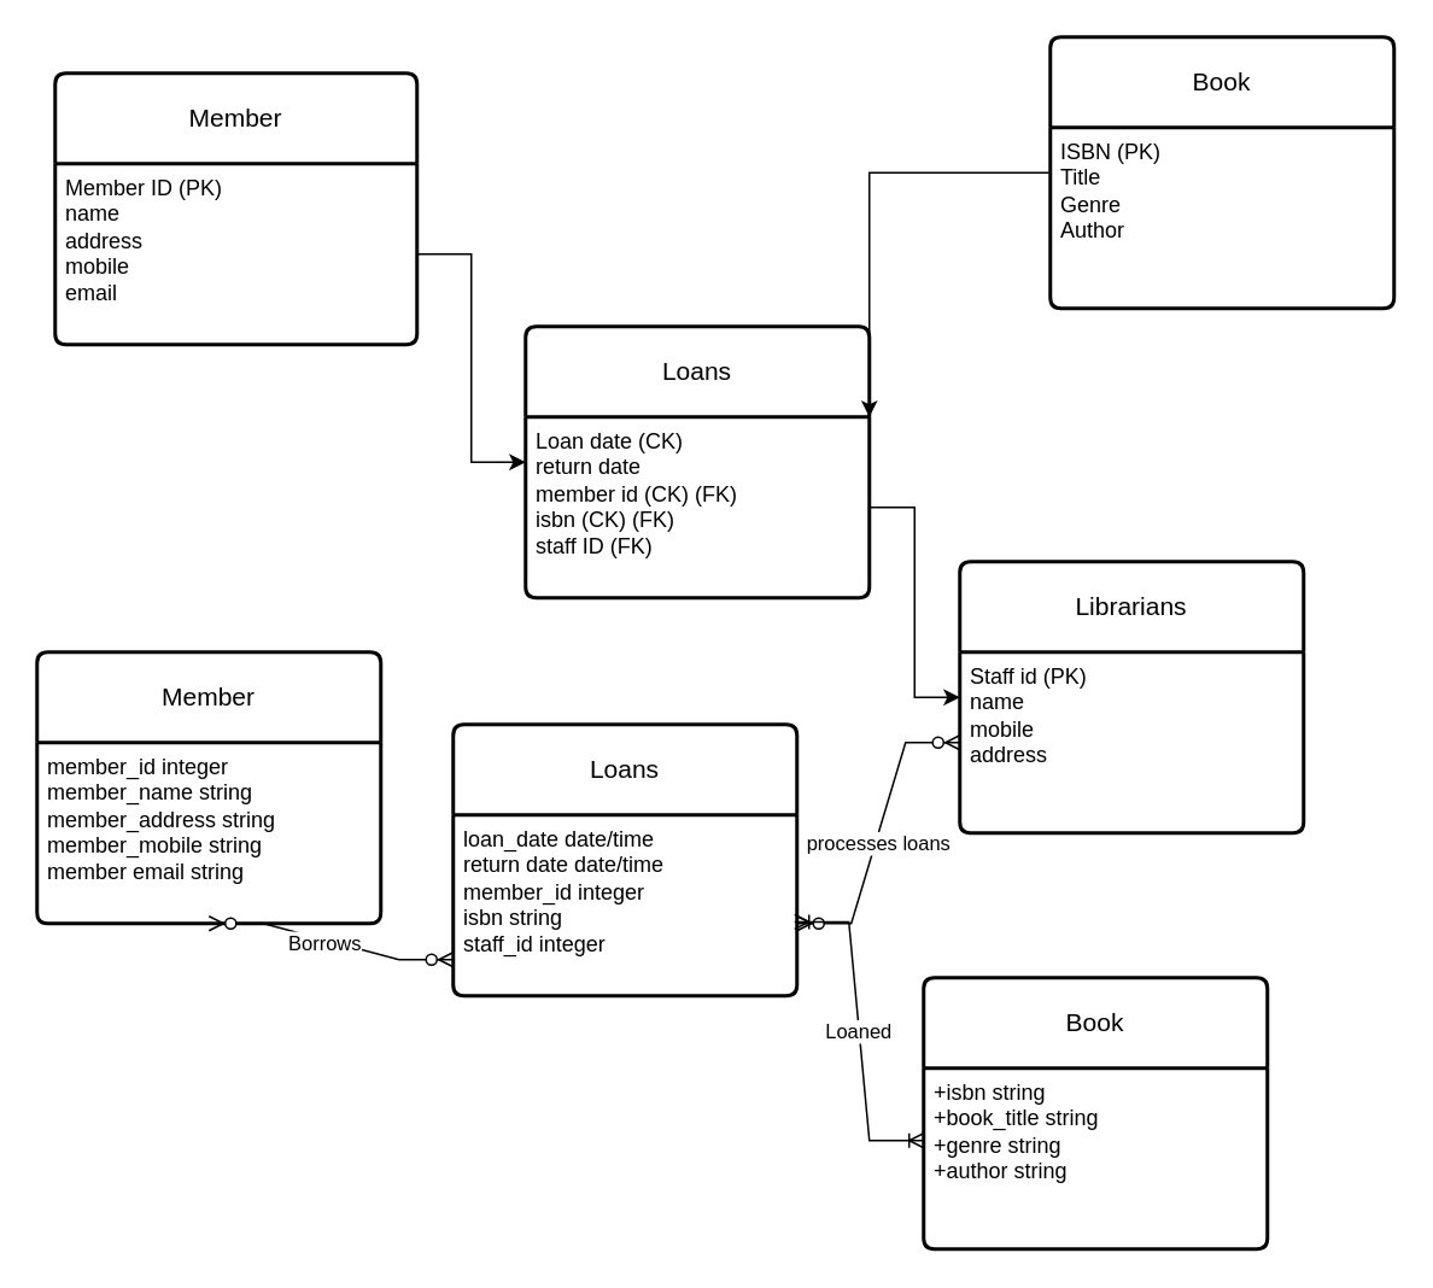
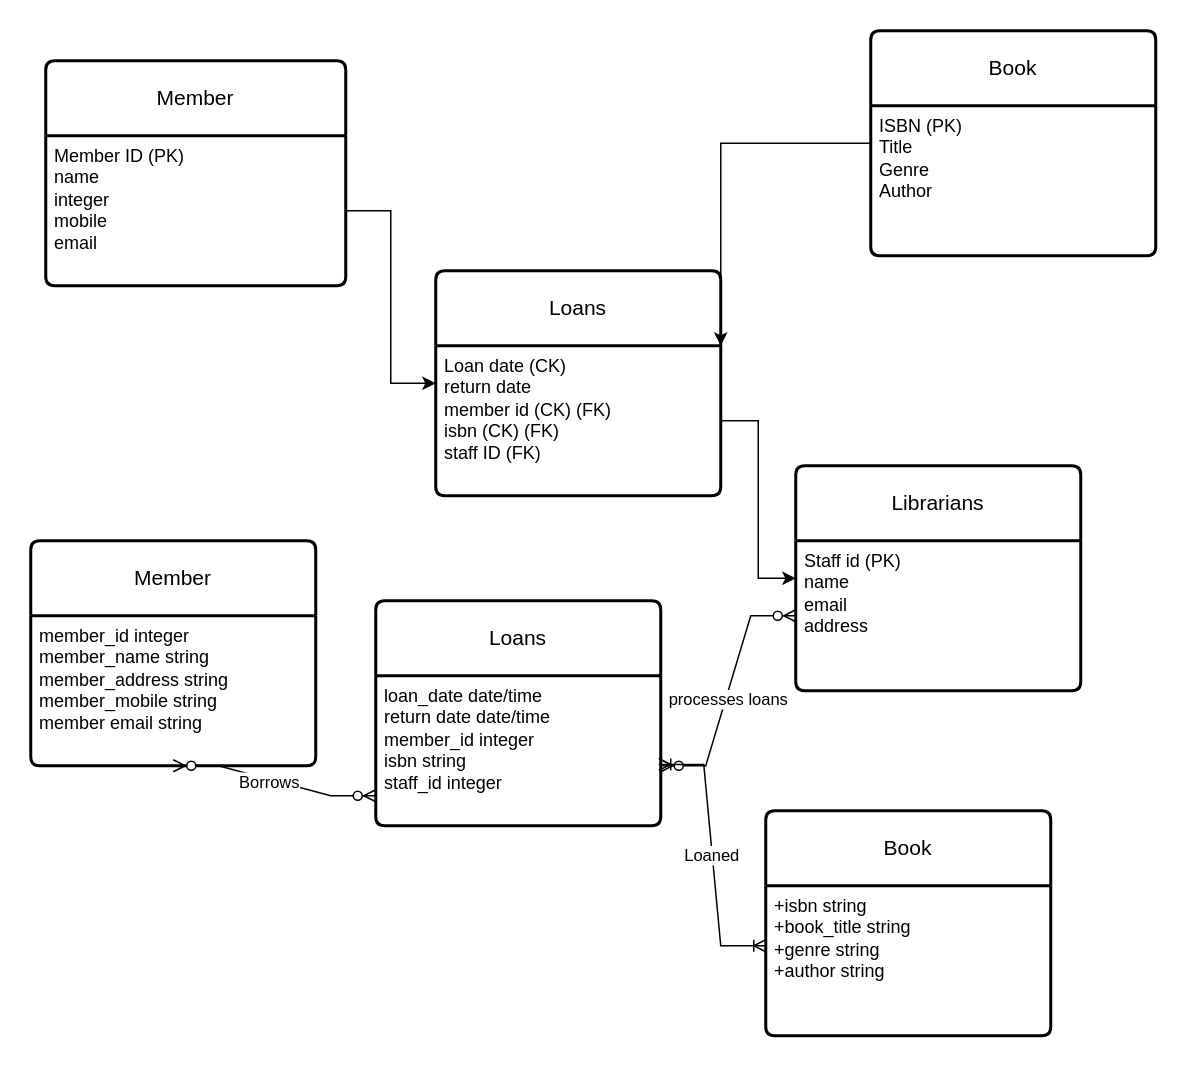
- <mxCell id="3" value="Member ID (PK)&lt;div&gt;name&lt;/div&gt;&lt;div&gt;address&lt;/div&gt;&lt;div&gt;mobile&amp;nbsp;&lt;/div&gt;&lt;div&gt;email&lt;/div&gt;" style="align=left;strokeColor=none;fillColor=none;spacingLeft=4;fontSize=12;verticalAlign=top;resizable=0;rotatable=0;part=1;html=1;" vertex="1" parent="2"><mxGeometry y="50" width="200" height="100" as="geometry" /></mxCell>
+ <mxCell id="3" value="Member ID (PK)&lt;div&gt;name&lt;/div&gt;&lt;div&gt;integer&lt;/div&gt;&lt;div&gt;mobile&amp;nbsp;&lt;/div&gt;&lt;div&gt;email&lt;/div&gt;" style="align=left;strokeColor=none;fillColor=none;spacingLeft=4;fontSize=12;verticalAlign=top;resizable=0;rotatable=0;part=1;html=1;" vertex="1" parent="2"><mxGeometry y="50" width="200" height="100" as="geometry" /></mxCell>
- <mxCell id="10" value="Staff id (PK)&lt;div&gt;name&lt;/div&gt;&lt;div&gt;mobile&lt;/div&gt;&lt;div&gt;address&lt;/div&gt;&lt;div&gt;&lt;br&gt;&lt;/div&gt;" style="align=left;strokeColor=none;fillColor=none;spacingLeft=4;fontSize=12;verticalAlign=top;resizable=0;rotatable=0;part=1;html=1;" vertex="1" parent="9"><mxGeometry y="50" width="190" height="100" as="geometry" /></mxCell>
+ <mxCell id="10" value="Staff id (PK)&lt;div&gt;name&lt;/div&gt;&lt;div&gt;email&lt;/div&gt;&lt;div&gt;address&lt;/div&gt;&lt;div&gt;&lt;br&gt;&lt;/div&gt;" style="align=left;strokeColor=none;fillColor=none;spacingLeft=4;fontSize=12;verticalAlign=top;resizable=0;rotatable=0;part=1;html=1;" vertex="1" parent="9"><mxGeometry y="50" width="190" height="100" as="geometry" /></mxCell>
